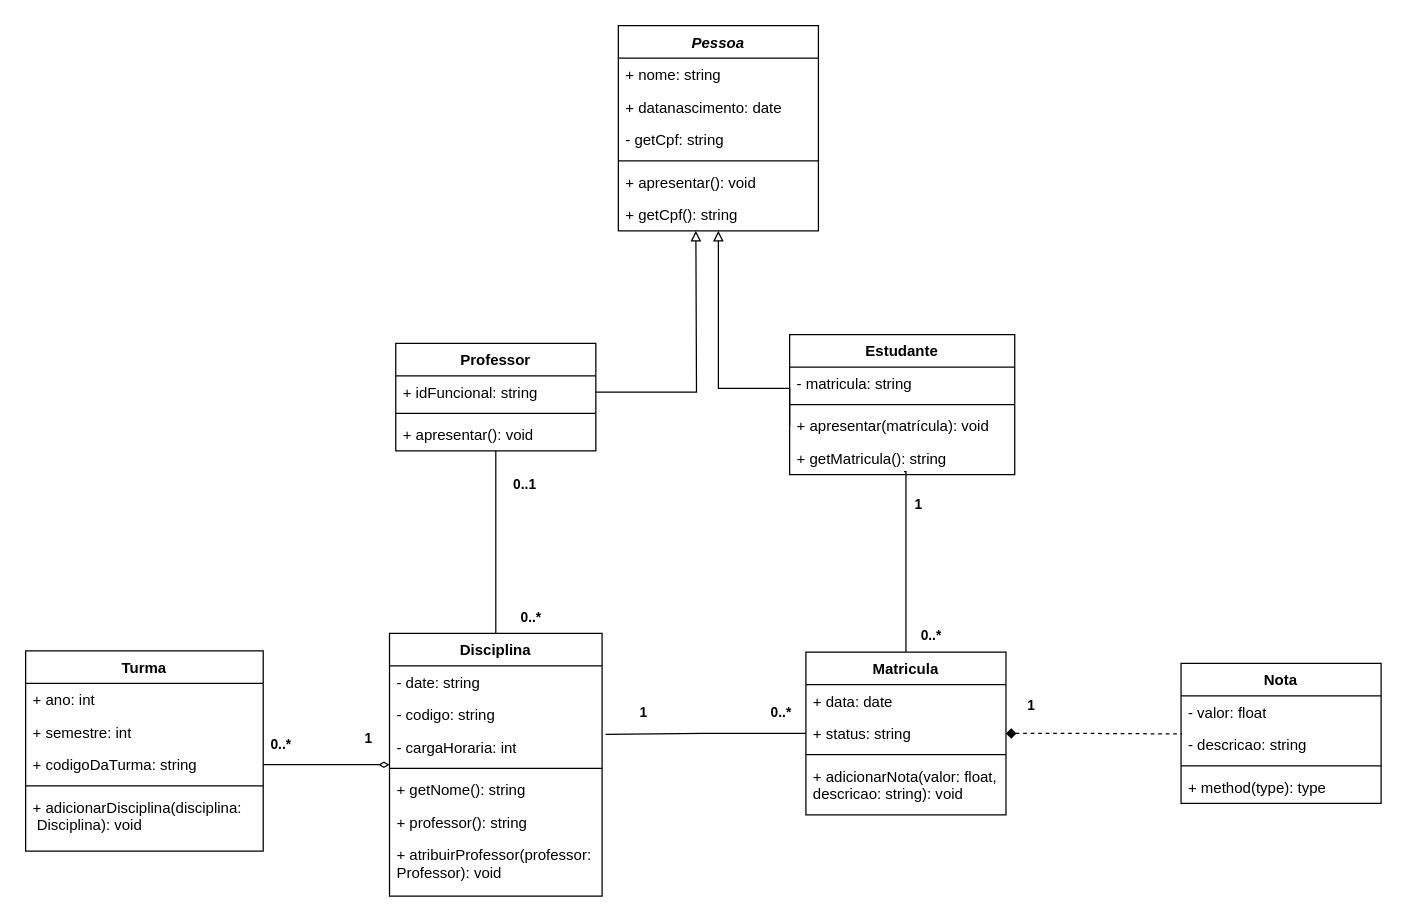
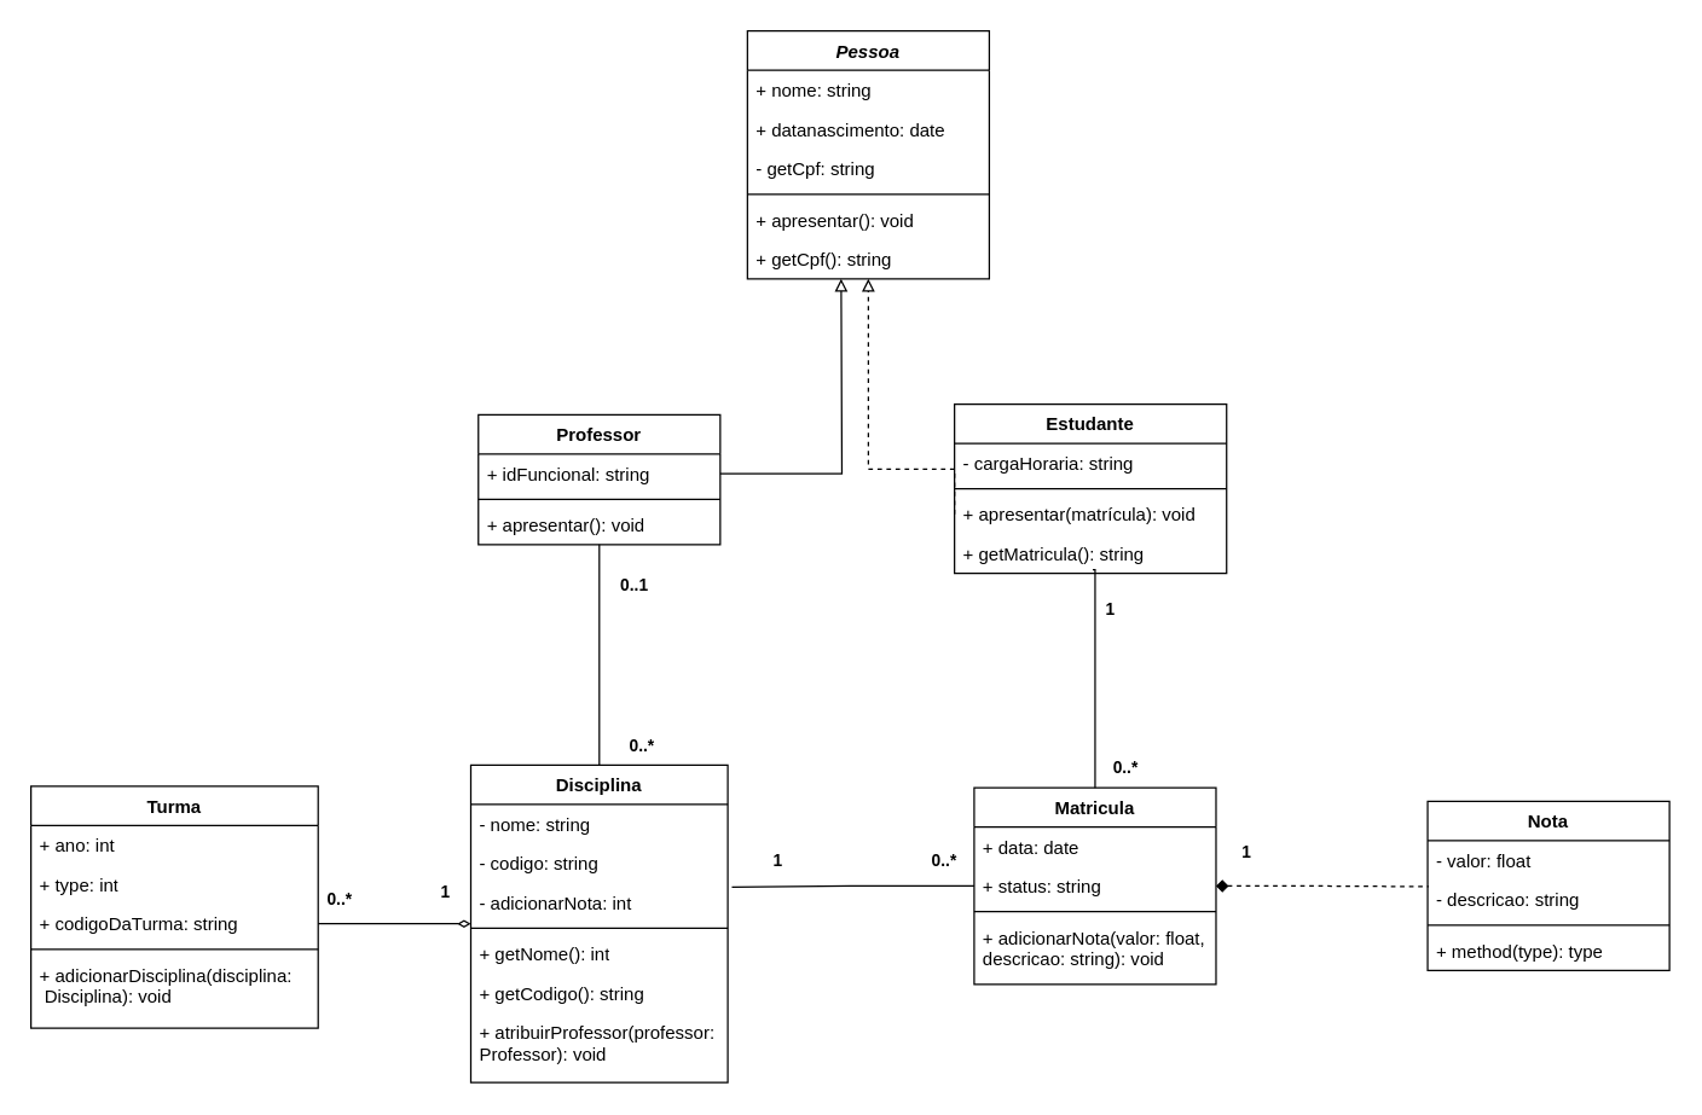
- <mxCell id="15" style="edgeStyle=orthogonalEdgeStyle;rounded=0;orthogonalLoop=1;jettySize=auto;html=1;entryX=0.5;entryY=1;entryDx=0;entryDy=0;endArrow=block;endFill=0;exitX=0;exitY=0.5;exitDx=0;exitDy=0;" parent="1" source="19" target="2" edge="1"><mxGeometry relative="1" as="geometry"><mxPoint x="454" y="336" as="sourcePoint" /><Array as="points"><mxPoint x="631" y="310" /><mxPoint x="574" y="310" /></Array></mxGeometry></mxCell>
+ <mxCell id="15" style="edgeStyle=orthogonalEdgeStyle;rounded=0;orthogonalLoop=1;jettySize=auto;html=1;entryX=0.5;entryY=1;entryDx=0;entryDy=0;endArrow=block;endFill=0;exitX=0;exitY=0.5;exitDx=0;exitDy=0;dashed=1;" parent="1" source="19" target="2" edge="1"><mxGeometry relative="1" as="geometry"><mxPoint x="454" y="336" as="sourcePoint" /><Array as="points"><mxPoint x="631" y="310" /><mxPoint x="574" y="310" /></Array></mxGeometry></mxCell>
- <mxCell id="17" value="- matricula: string" style="text;strokeColor=none;fillColor=none;align=left;verticalAlign=top;spacingLeft=4;spacingRight=4;overflow=hidden;rotatable=0;points=[[0,0.5],[1,0.5]];portConstraint=eastwest;whiteSpace=wrap;html=1;" parent="16" vertex="1"><mxGeometry y="26" width="180" height="26" as="geometry" /></mxCell>
+ <mxCell id="17" value="- cargaHoraria: string" style="text;strokeColor=none;fillColor=none;align=left;verticalAlign=top;spacingLeft=4;spacingRight=4;overflow=hidden;rotatable=0;points=[[0,0.5],[1,0.5]];portConstraint=eastwest;whiteSpace=wrap;html=1;" parent="16" vertex="1"><mxGeometry y="26" width="180" height="26" as="geometry" /></mxCell>
- <mxCell id="23" value="- date: string" style="text;strokeColor=none;fillColor=none;align=left;verticalAlign=top;spacingLeft=4;spacingRight=4;overflow=hidden;rotatable=0;points=[[0,0.5],[1,0.5]];portConstraint=eastwest;whiteSpace=wrap;html=1;" parent="22" vertex="1"><mxGeometry y="26" width="170" height="26" as="geometry" /></mxCell>
+ <mxCell id="23" value="- nome: string" style="text;strokeColor=none;fillColor=none;align=left;verticalAlign=top;spacingLeft=4;spacingRight=4;overflow=hidden;rotatable=0;points=[[0,0.5],[1,0.5]];portConstraint=eastwest;whiteSpace=wrap;html=1;" parent="22" vertex="1"><mxGeometry y="26" width="170" height="26" as="geometry" /></mxCell>
- <mxCell id="32" value="+ semestre: int" style="text;strokeColor=none;fillColor=none;align=left;verticalAlign=top;spacingLeft=4;spacingRight=4;overflow=hidden;rotatable=0;points=[[0,0.5],[1,0.5]];portConstraint=eastwest;whiteSpace=wrap;html=1;" parent="30" vertex="1"><mxGeometry y="52" width="190" height="26" as="geometry" /></mxCell>
+ <mxCell id="32" value="+ type: int" style="text;strokeColor=none;fillColor=none;align=left;verticalAlign=top;spacingLeft=4;spacingRight=4;overflow=hidden;rotatable=0;points=[[0,0.5],[1,0.5]];portConstraint=eastwest;whiteSpace=wrap;html=1;" parent="30" vertex="1"><mxGeometry y="52" width="190" height="26" as="geometry" /></mxCell>
- <mxCell id="25" value="- cargaHoraria: int" style="text;strokeColor=none;fillColor=none;align=left;verticalAlign=top;spacingLeft=4;spacingRight=4;overflow=hidden;rotatable=0;points=[[0,0.5],[1,0.5]];portConstraint=eastwest;whiteSpace=wrap;html=1;" parent="22" vertex="1"><mxGeometry y="78" width="170" height="26" as="geometry" /></mxCell>
+ <mxCell id="25" value="- adicionarNota: int" style="text;strokeColor=none;fillColor=none;align=left;verticalAlign=top;spacingLeft=4;spacingRight=4;overflow=hidden;rotatable=0;points=[[0,0.5],[1,0.5]];portConstraint=eastwest;whiteSpace=wrap;html=1;" parent="22" vertex="1"><mxGeometry y="78" width="170" height="26" as="geometry" /></mxCell>
- <mxCell id="27" value="+ getNome(): string" style="text;strokeColor=none;fillColor=none;align=left;verticalAlign=top;spacingLeft=4;spacingRight=4;overflow=hidden;rotatable=0;points=[[0,0.5],[1,0.5]];portConstraint=eastwest;whiteSpace=wrap;html=1;" parent="22" vertex="1"><mxGeometry y="112" width="170" height="26" as="geometry" /></mxCell>
+ <mxCell id="27" value="+ getNome(): int" style="text;strokeColor=none;fillColor=none;align=left;verticalAlign=top;spacingLeft=4;spacingRight=4;overflow=hidden;rotatable=0;points=[[0,0.5],[1,0.5]];portConstraint=eastwest;whiteSpace=wrap;html=1;" parent="22" vertex="1"><mxGeometry y="112" width="170" height="26" as="geometry" /></mxCell>
- <mxCell id="28" value="+ professor(): string" style="text;strokeColor=none;fillColor=none;align=left;verticalAlign=top;spacingLeft=4;spacingRight=4;overflow=hidden;rotatable=0;points=[[0,0.5],[1,0.5]];portConstraint=eastwest;whiteSpace=wrap;html=1;" parent="22" vertex="1"><mxGeometry y="138" width="170" height="26" as="geometry" /></mxCell>
+ <mxCell id="28" value="+ getCodigo(): string" style="text;strokeColor=none;fillColor=none;align=left;verticalAlign=top;spacingLeft=4;spacingRight=4;overflow=hidden;rotatable=0;points=[[0,0.5],[1,0.5]];portConstraint=eastwest;whiteSpace=wrap;html=1;" parent="22" vertex="1"><mxGeometry y="138" width="170" height="26" as="geometry" /></mxCell>
